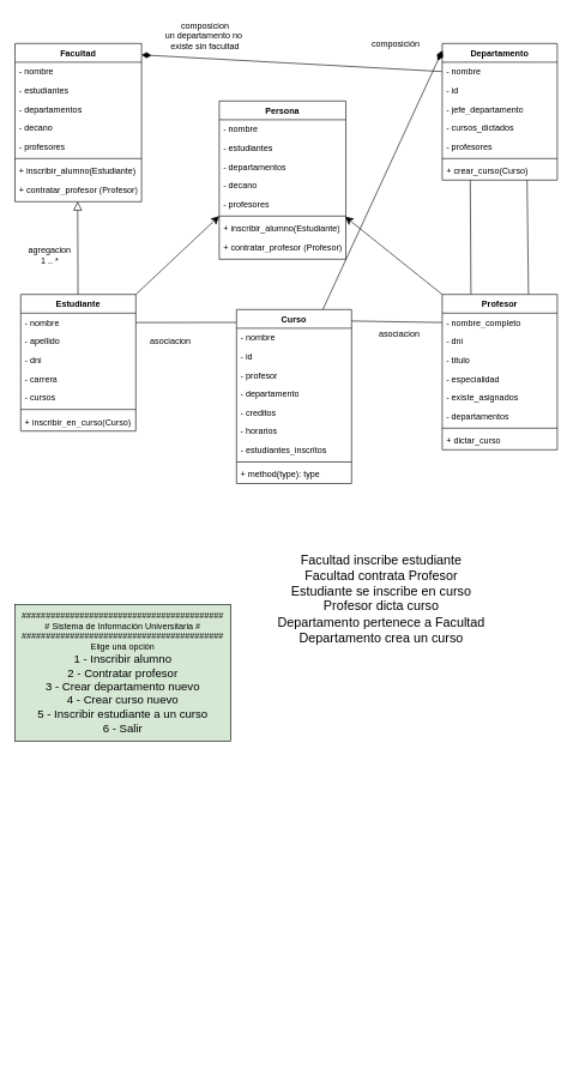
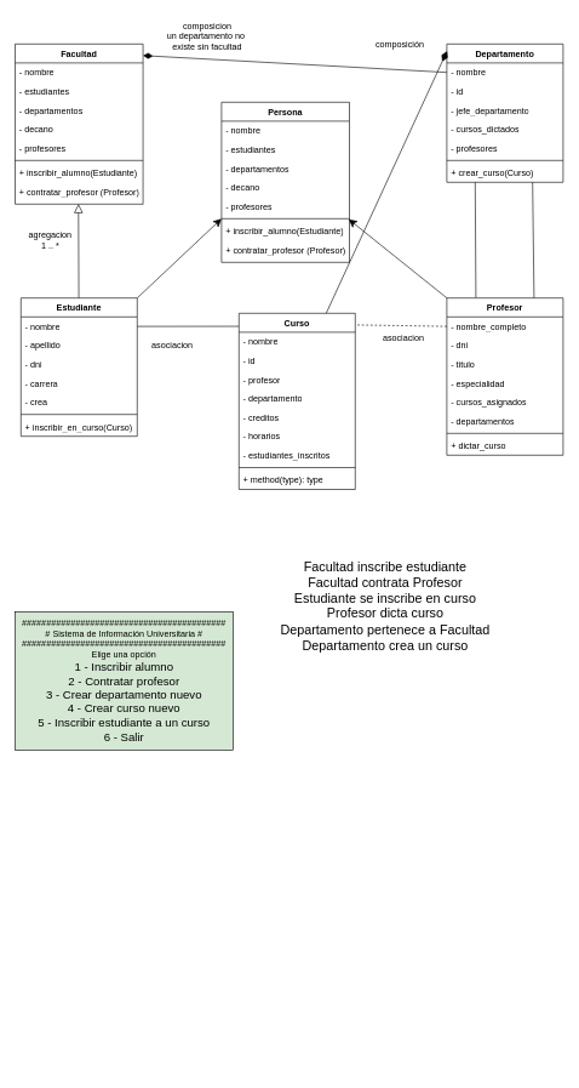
- <mxCell id="60" value="agregacion&lt;div&gt;1 .. *&lt;/div&gt;" style="text;html=1;align=center;verticalAlign=middle;resizable=0;points=[];autosize=1;strokeColor=none;fillColor=none;" vertex="1" parent="1"><mxGeometry x="28" y="334" width="80" height="40" as="geometry" /></mxCell>
+ <mxCell id="60" value="agregacion&lt;div&gt;1 .. *&lt;/div&gt;" style="text;html=1;align=center;verticalAlign=middle;resizable=0;points=[];autosize=1;strokeColor=none;fillColor=none;" vertex="1" parent="1"><mxGeometry x="28" y="309" width="80" height="40" as="geometry" /></mxCell>
- <mxCell id="59" style="rounded=0;orthogonalLoop=1;jettySize=auto;html=1;exitX=0;exitY=0.5;exitDx=0;exitDy=0;entryX=1;entryY=0.066;entryDx=0;entryDy=0;entryPerimeter=0;endArrow=none;startFill=0;" edge="1" parent="1" source="42" target="29"><mxGeometry relative="1" as="geometry" /></mxCell>
+ <mxCell id="59" style="rounded=0;orthogonalLoop=1;jettySize=auto;html=1;exitX=0;exitY=0.5;exitDx=0;exitDy=0;entryX=1;entryY=0.066;entryDx=0;entryDy=0;entryPerimeter=0;endArrow=none;startFill=0;dashed=1;" edge="1" parent="1" source="42" target="29"><mxGeometry relative="1" as="geometry" /></mxCell>
- <mxCell id="26" value="- cursos" style="text;strokeColor=none;fillColor=none;align=left;verticalAlign=top;spacingLeft=4;spacingRight=4;overflow=hidden;rotatable=0;points=[[0,0.5],[1,0.5]];portConstraint=eastwest;whiteSpace=wrap;html=1;" vertex="1" parent="21"><mxGeometry y="130" width="160" height="26" as="geometry" /></mxCell>
+ <mxCell id="26" value="- crea" style="text;strokeColor=none;fillColor=none;align=left;verticalAlign=top;spacingLeft=4;spacingRight=4;overflow=hidden;rotatable=0;points=[[0,0.5],[1,0.5]];portConstraint=eastwest;whiteSpace=wrap;html=1;" vertex="1" parent="21"><mxGeometry y="130" width="160" height="26" as="geometry" /></mxCell>
- <mxCell id="46" value="- existe_asignados" style="text;strokeColor=none;fillColor=none;align=left;verticalAlign=top;spacingLeft=4;spacingRight=4;overflow=hidden;rotatable=0;points=[[0,0.5],[1,0.5]];portConstraint=eastwest;whiteSpace=wrap;html=1;" vertex="1" parent="41"><mxGeometry y="130" width="160" height="26" as="geometry" /></mxCell>
+ <mxCell id="46" value="- cursos_asignados" style="text;strokeColor=none;fillColor=none;align=left;verticalAlign=top;spacingLeft=4;spacingRight=4;overflow=hidden;rotatable=0;points=[[0,0.5],[1,0.5]];portConstraint=eastwest;whiteSpace=wrap;html=1;" vertex="1" parent="41"><mxGeometry y="130" width="160" height="26" as="geometry" /></mxCell>
